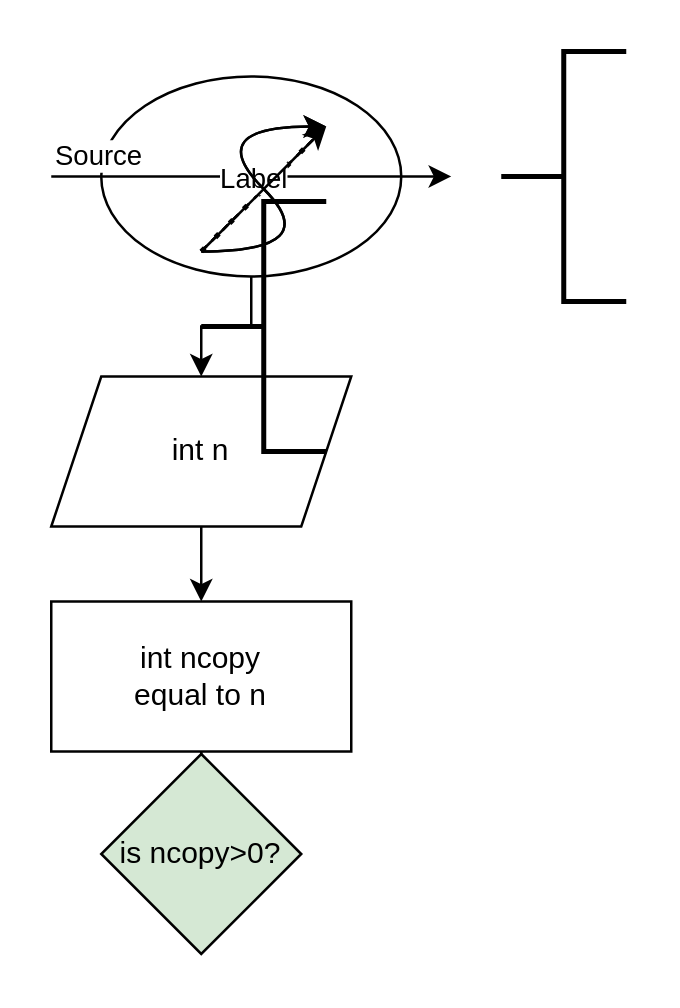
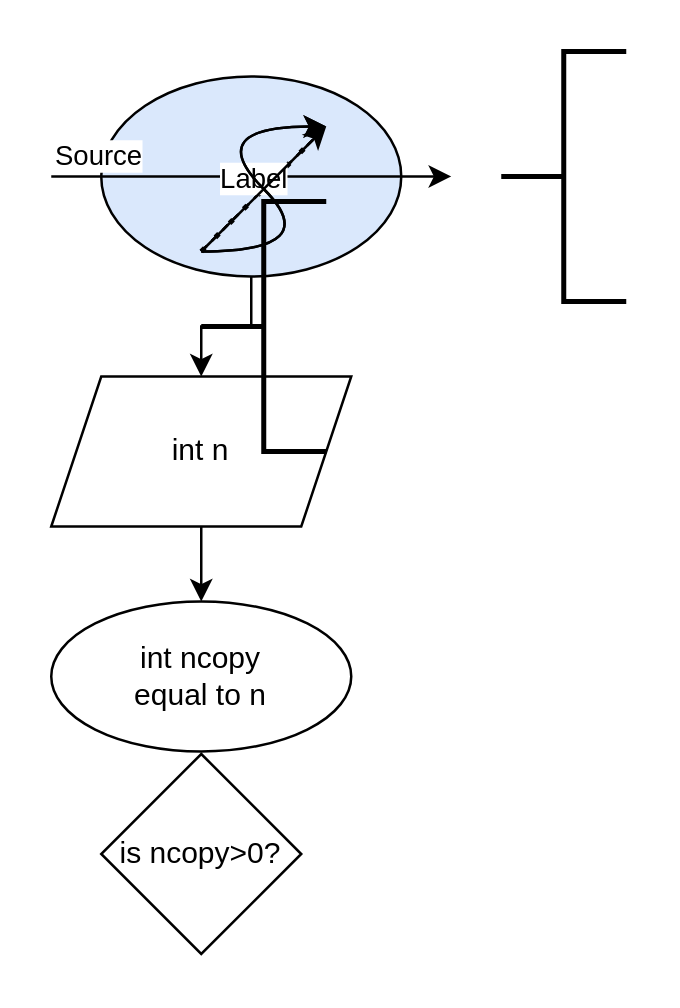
- <mxCell id="3" value="start" style="ellipse;whiteSpace=wrap;html=1;" vertex="1" parent="1"><mxGeometry x="40" y="30" width="120" height="80" as="geometry" /></mxCell>
+ <mxCell id="3" value="start" style="ellipse;whiteSpace=wrap;html=1;fillColor=#dae8fc;" vertex="1" parent="1"><mxGeometry x="40" y="30" width="120" height="80" as="geometry" /></mxCell>
- <mxCell id="16" value="int ncopy&lt;br&gt;equal to n" style="rounded=0;whiteSpace=wrap;html=1;" vertex="1" parent="1"><mxGeometry x="20" y="240" width="120" height="60" as="geometry" /></mxCell>
+ <mxCell id="16" value="int ncopy&lt;br&gt;equal to n" style="ellipse;whiteSpace=wrap;html=1;" vertex="1" parent="1"><mxGeometry x="20" y="240" width="120" height="60" as="geometry" /></mxCell>
- <mxCell id="15" style="edgeStyle=orthogonalEdgeStyle;rounded=0;orthogonalLoop=1;jettySize=auto;html=1;exitX=0.5;exitY=1;exitDx=0;exitDy=0;" edge="1" parent="1" source="16" target="18"><mxGeometry relative="1" as="geometry"><mxPoint x="80" y="341" as="targetPoint" /></mxGeometry></mxCell>
- <mxCell id="18" value="is ncopy&amp;gt;0?" style="rhombus;whiteSpace=wrap;html=1;fillColor=#d5e8d4;" vertex="1" parent="1"><mxGeometry x="40" y="301" width="80" height="80" as="geometry" /></mxCell>
+ <mxCell id="18" value="is ncopy&amp;gt;0?" style="rhombus;whiteSpace=wrap;html=1;" vertex="1" parent="1"><mxGeometry x="40" y="301" width="80" height="80" as="geometry" /></mxCell>
